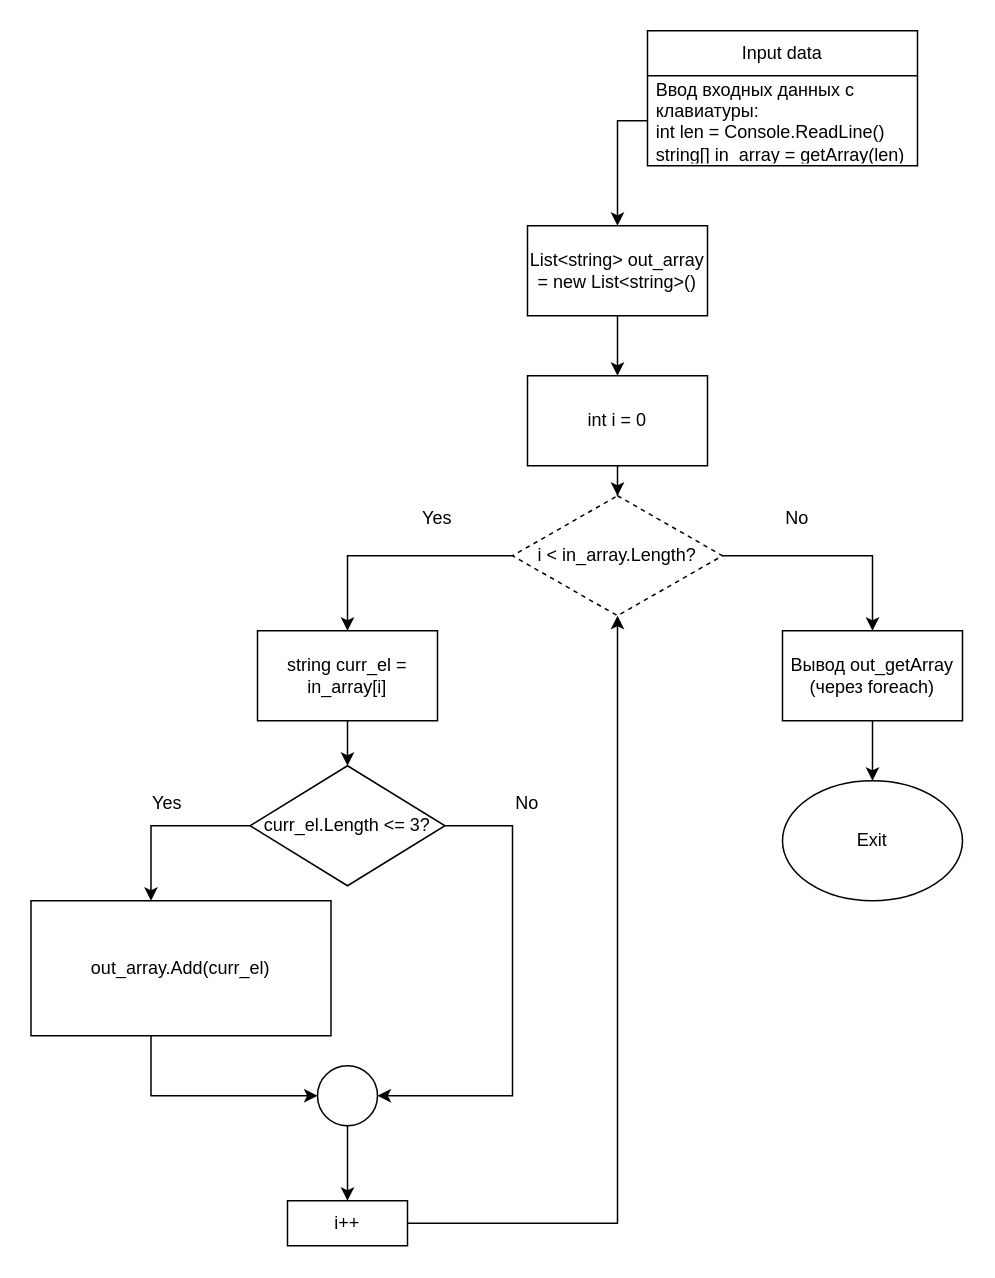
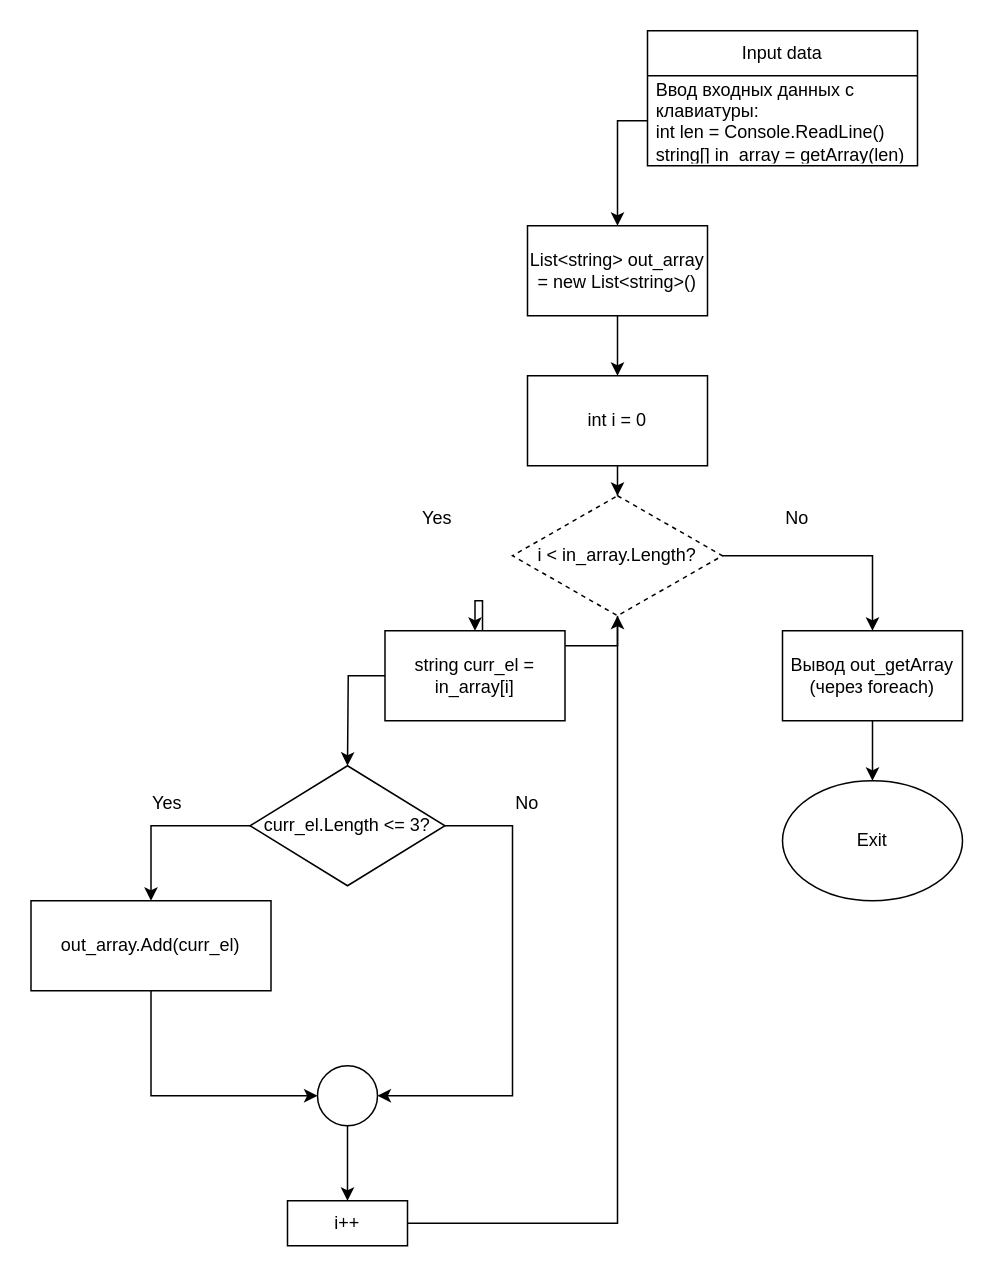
- <mxCell id="9" value="string curr_el = in_array[i]" style="rounded=0;whiteSpace=wrap;html=1;" parent="1" vertex="1"><mxGeometry x="171" y="420" width="120" height="60" as="geometry" /></mxCell>
+ <mxCell id="9" value="string curr_el = in_array[i]" style="rounded=0;whiteSpace=wrap;html=1;" parent="1" vertex="1"><mxGeometry x="256" y="420" width="120" height="60" as="geometry" /></mxCell>
- <mxCell id="22" value="out_array.Add(curr_el)" style="rounded=0;whiteSpace=wrap;html=1;" parent="1" vertex="1"><mxGeometry x="20" y="600" width="200" height="90" as="geometry" /></mxCell>
+ <mxCell id="22" value="out_array.Add(curr_el)" style="rounded=0;whiteSpace=wrap;html=1;" parent="1" vertex="1"><mxGeometry x="20" y="600" width="160" height="60" as="geometry" /></mxCell>
